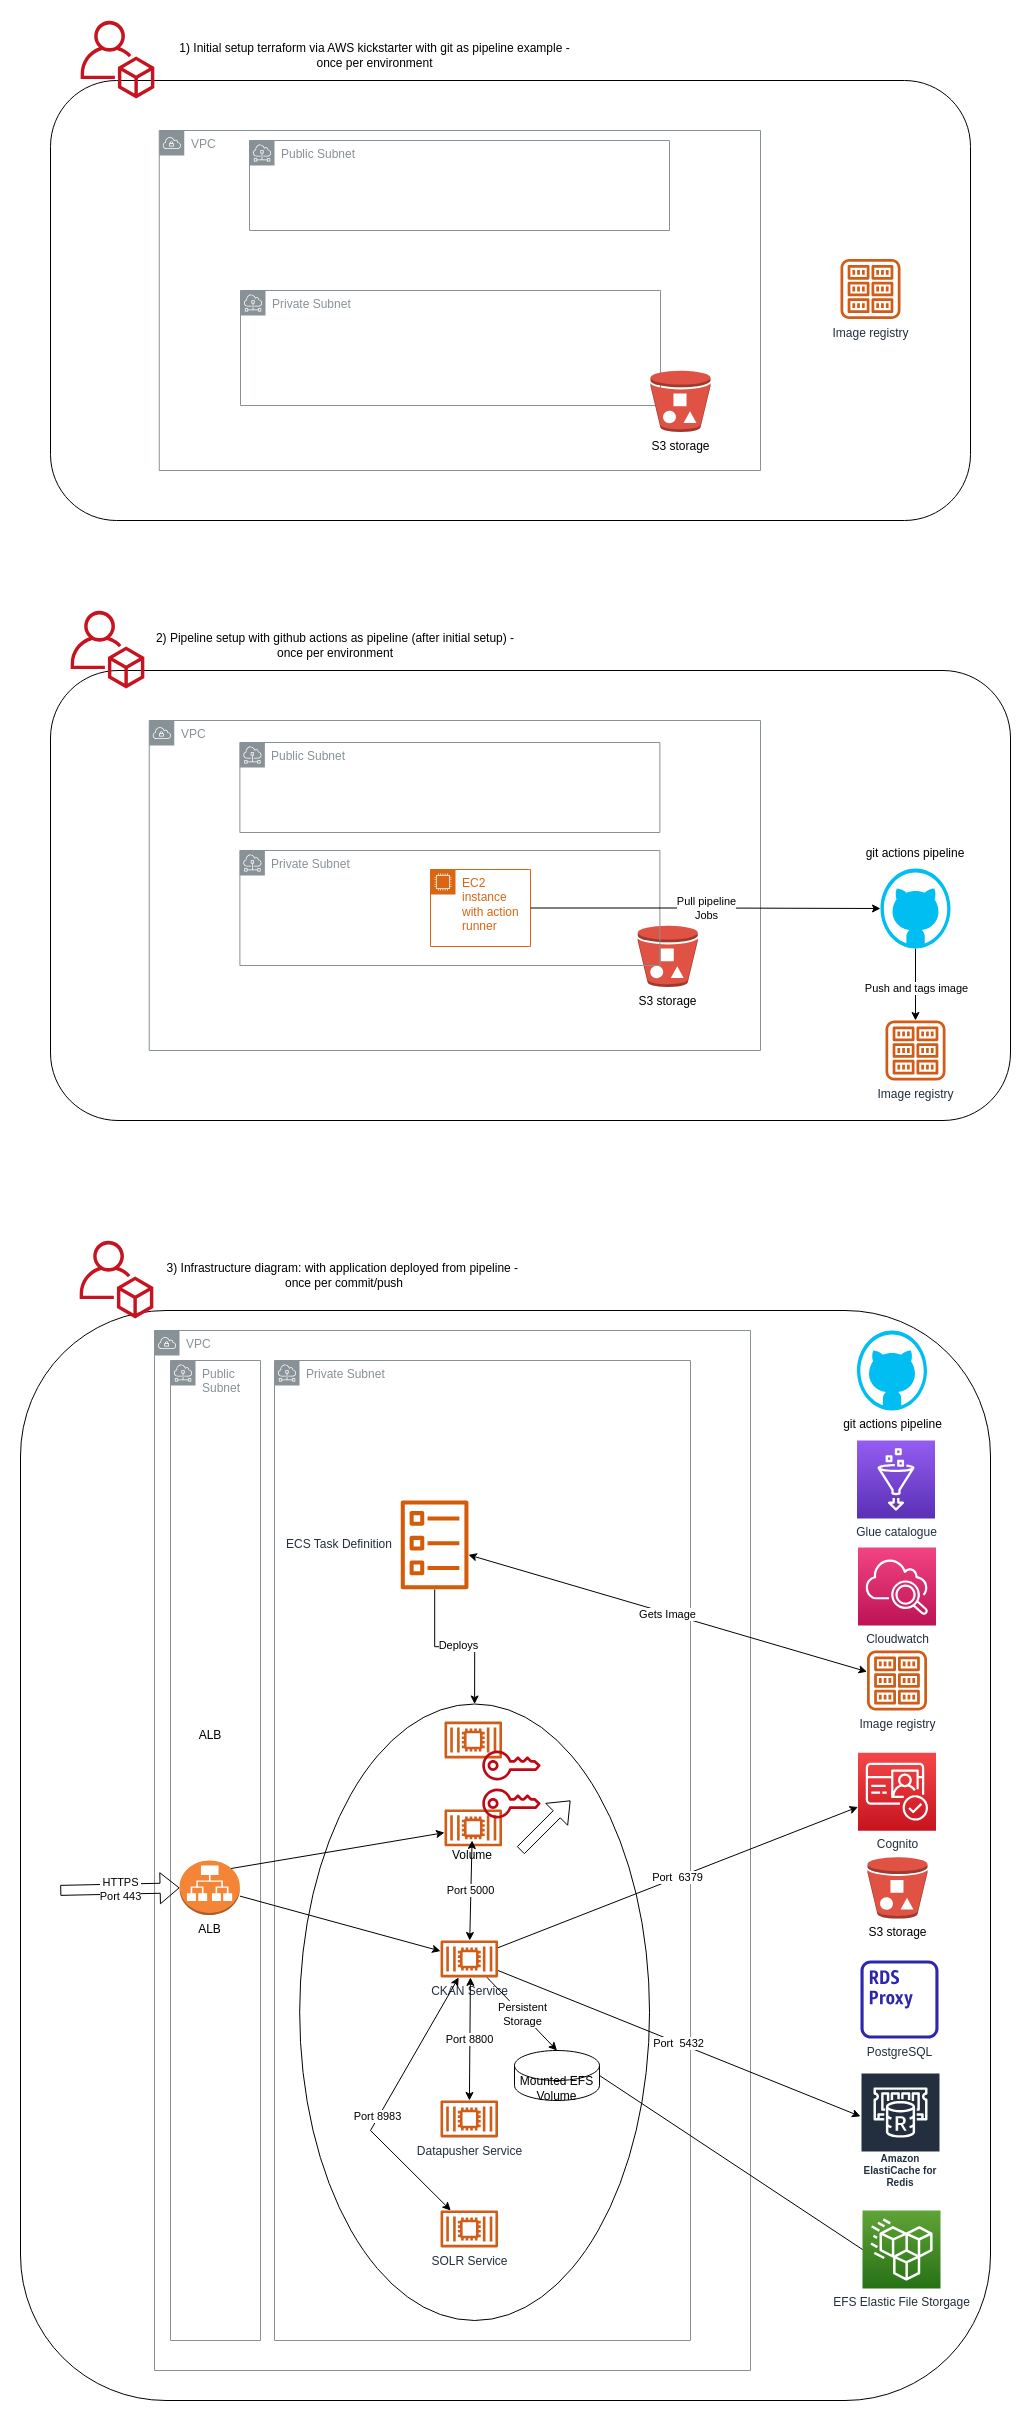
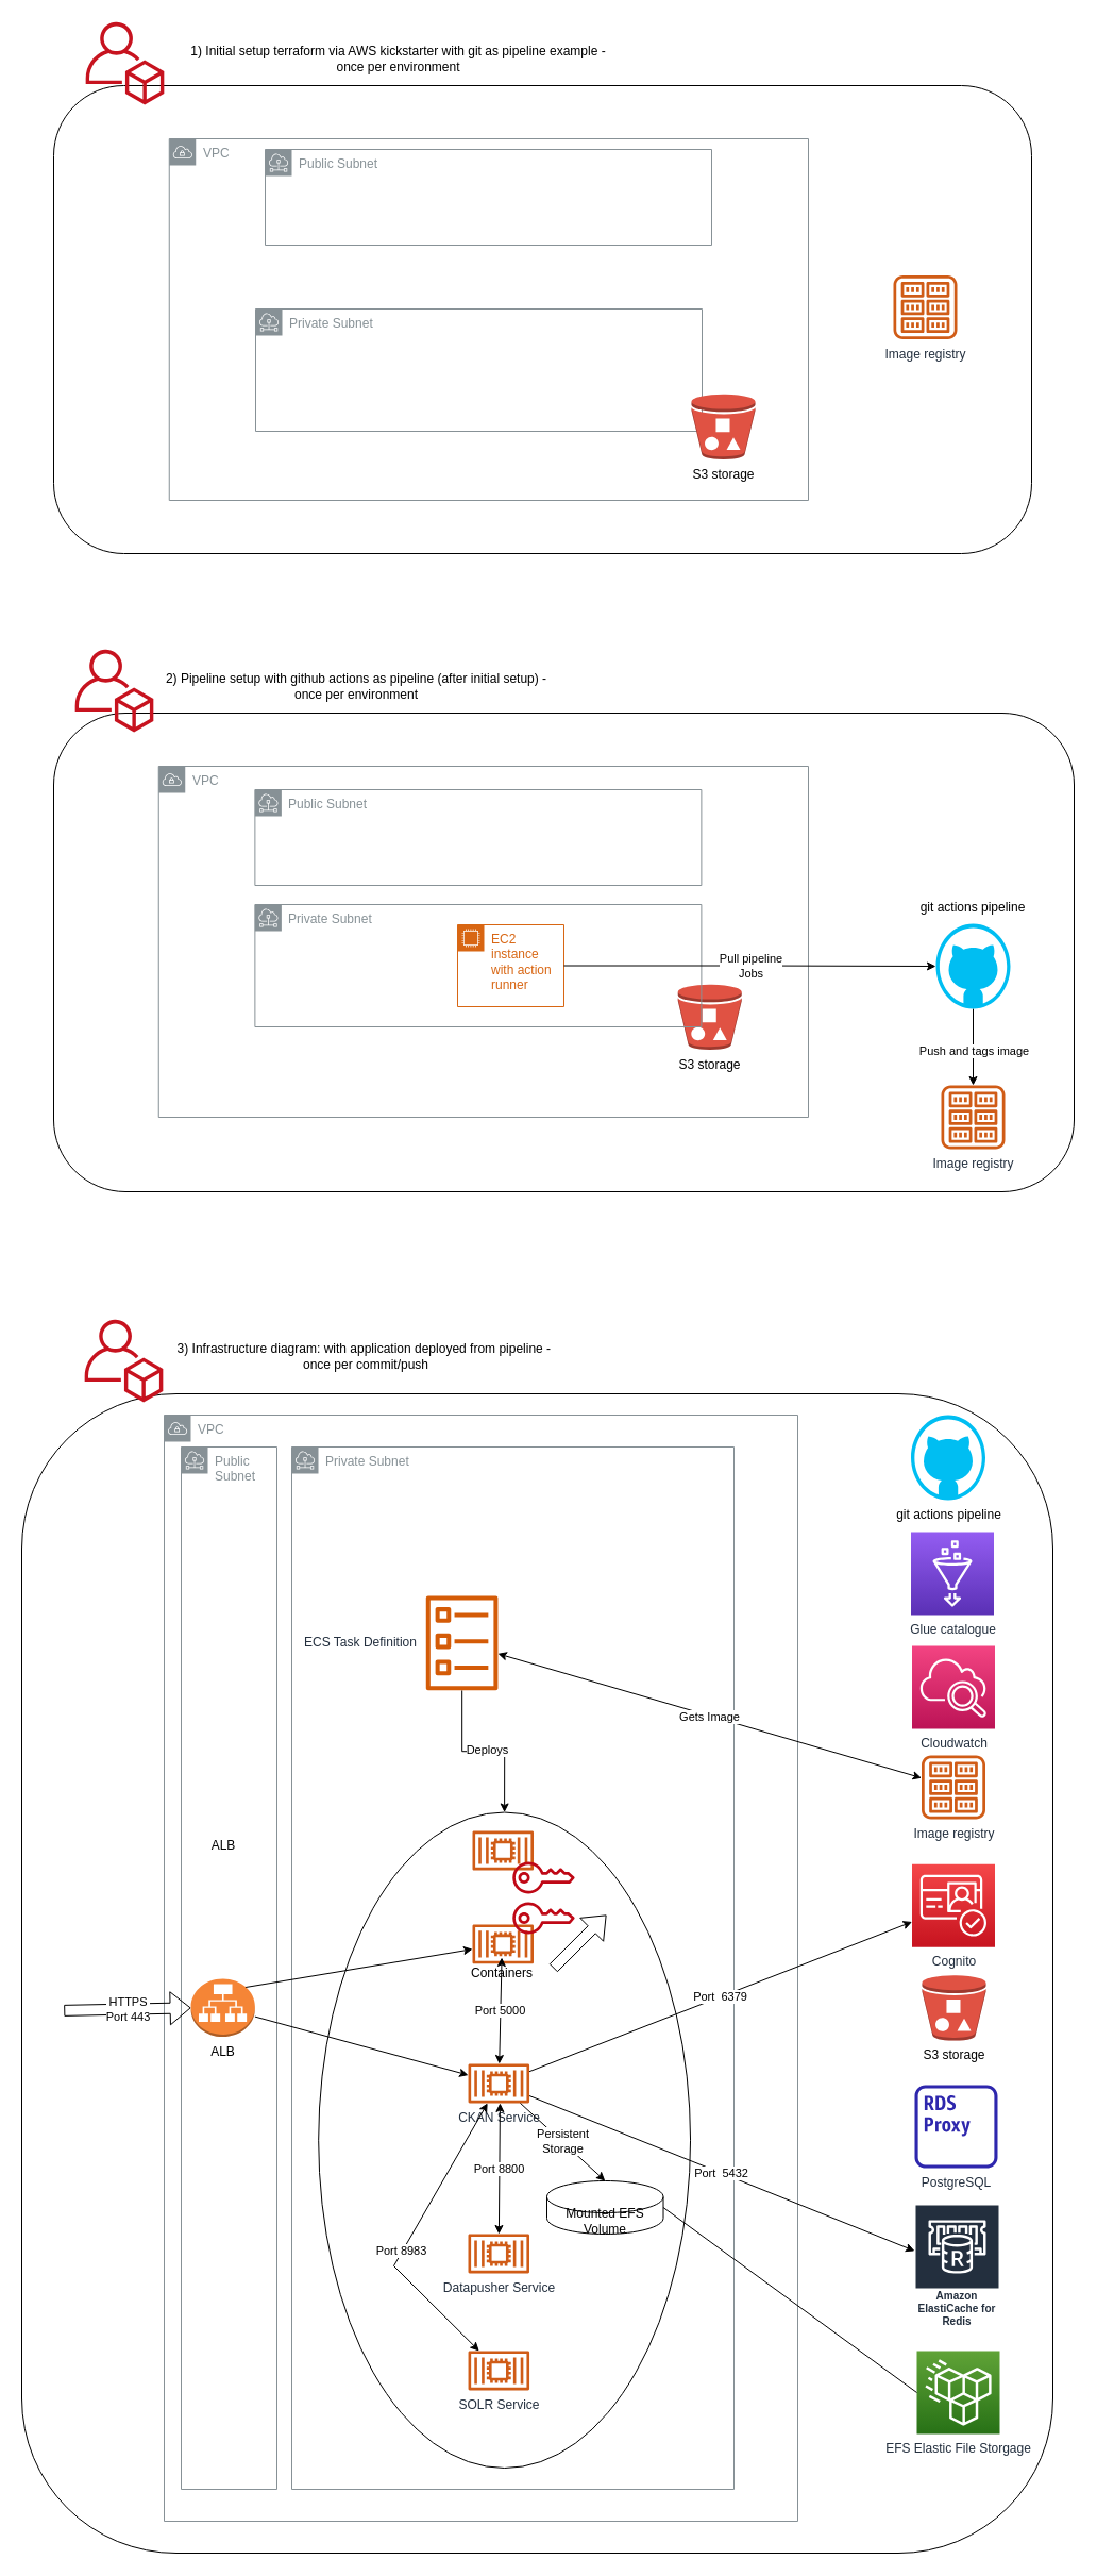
- <mxCell id="50" value="Volume" style="text;html=1;strokeColor=none;fillColor=none;align=center;verticalAlign=middle;whiteSpace=wrap;rounded=0;" parent="44" vertex="1"><mxGeometry x="112.52" y="210" width="60" height="30" as="geometry" /></mxCell>
+ <mxCell id="50" value="Containers" style="text;html=1;strokeColor=none;fillColor=none;align=center;verticalAlign=middle;whiteSpace=wrap;rounded=0;" parent="44" vertex="1"><mxGeometry x="112.52" y="210" width="60" height="30" as="geometry" /></mxCell>
- <mxCell id="54" value="Mounted EFS Volume&lt;br&gt;" style="shape=cylinder3;whiteSpace=wrap;html=1;boundedLbl=1;backgroundOutline=1;size=15;" parent="44" vertex="1"><mxGeometry x="184.96" y="420" width="85" height="50" as="geometry" /></mxCell>
+ <mxCell id="54" value="Mounted EFS Volume&lt;br&gt;" style="shape=cylinder3;whiteSpace=wrap;html=1;boundedLbl=1;backgroundOutline=1;size=15;" parent="44" vertex="1"><mxGeometry x="184.96" y="420" width="109.52" height="50" as="geometry" /></mxCell>
